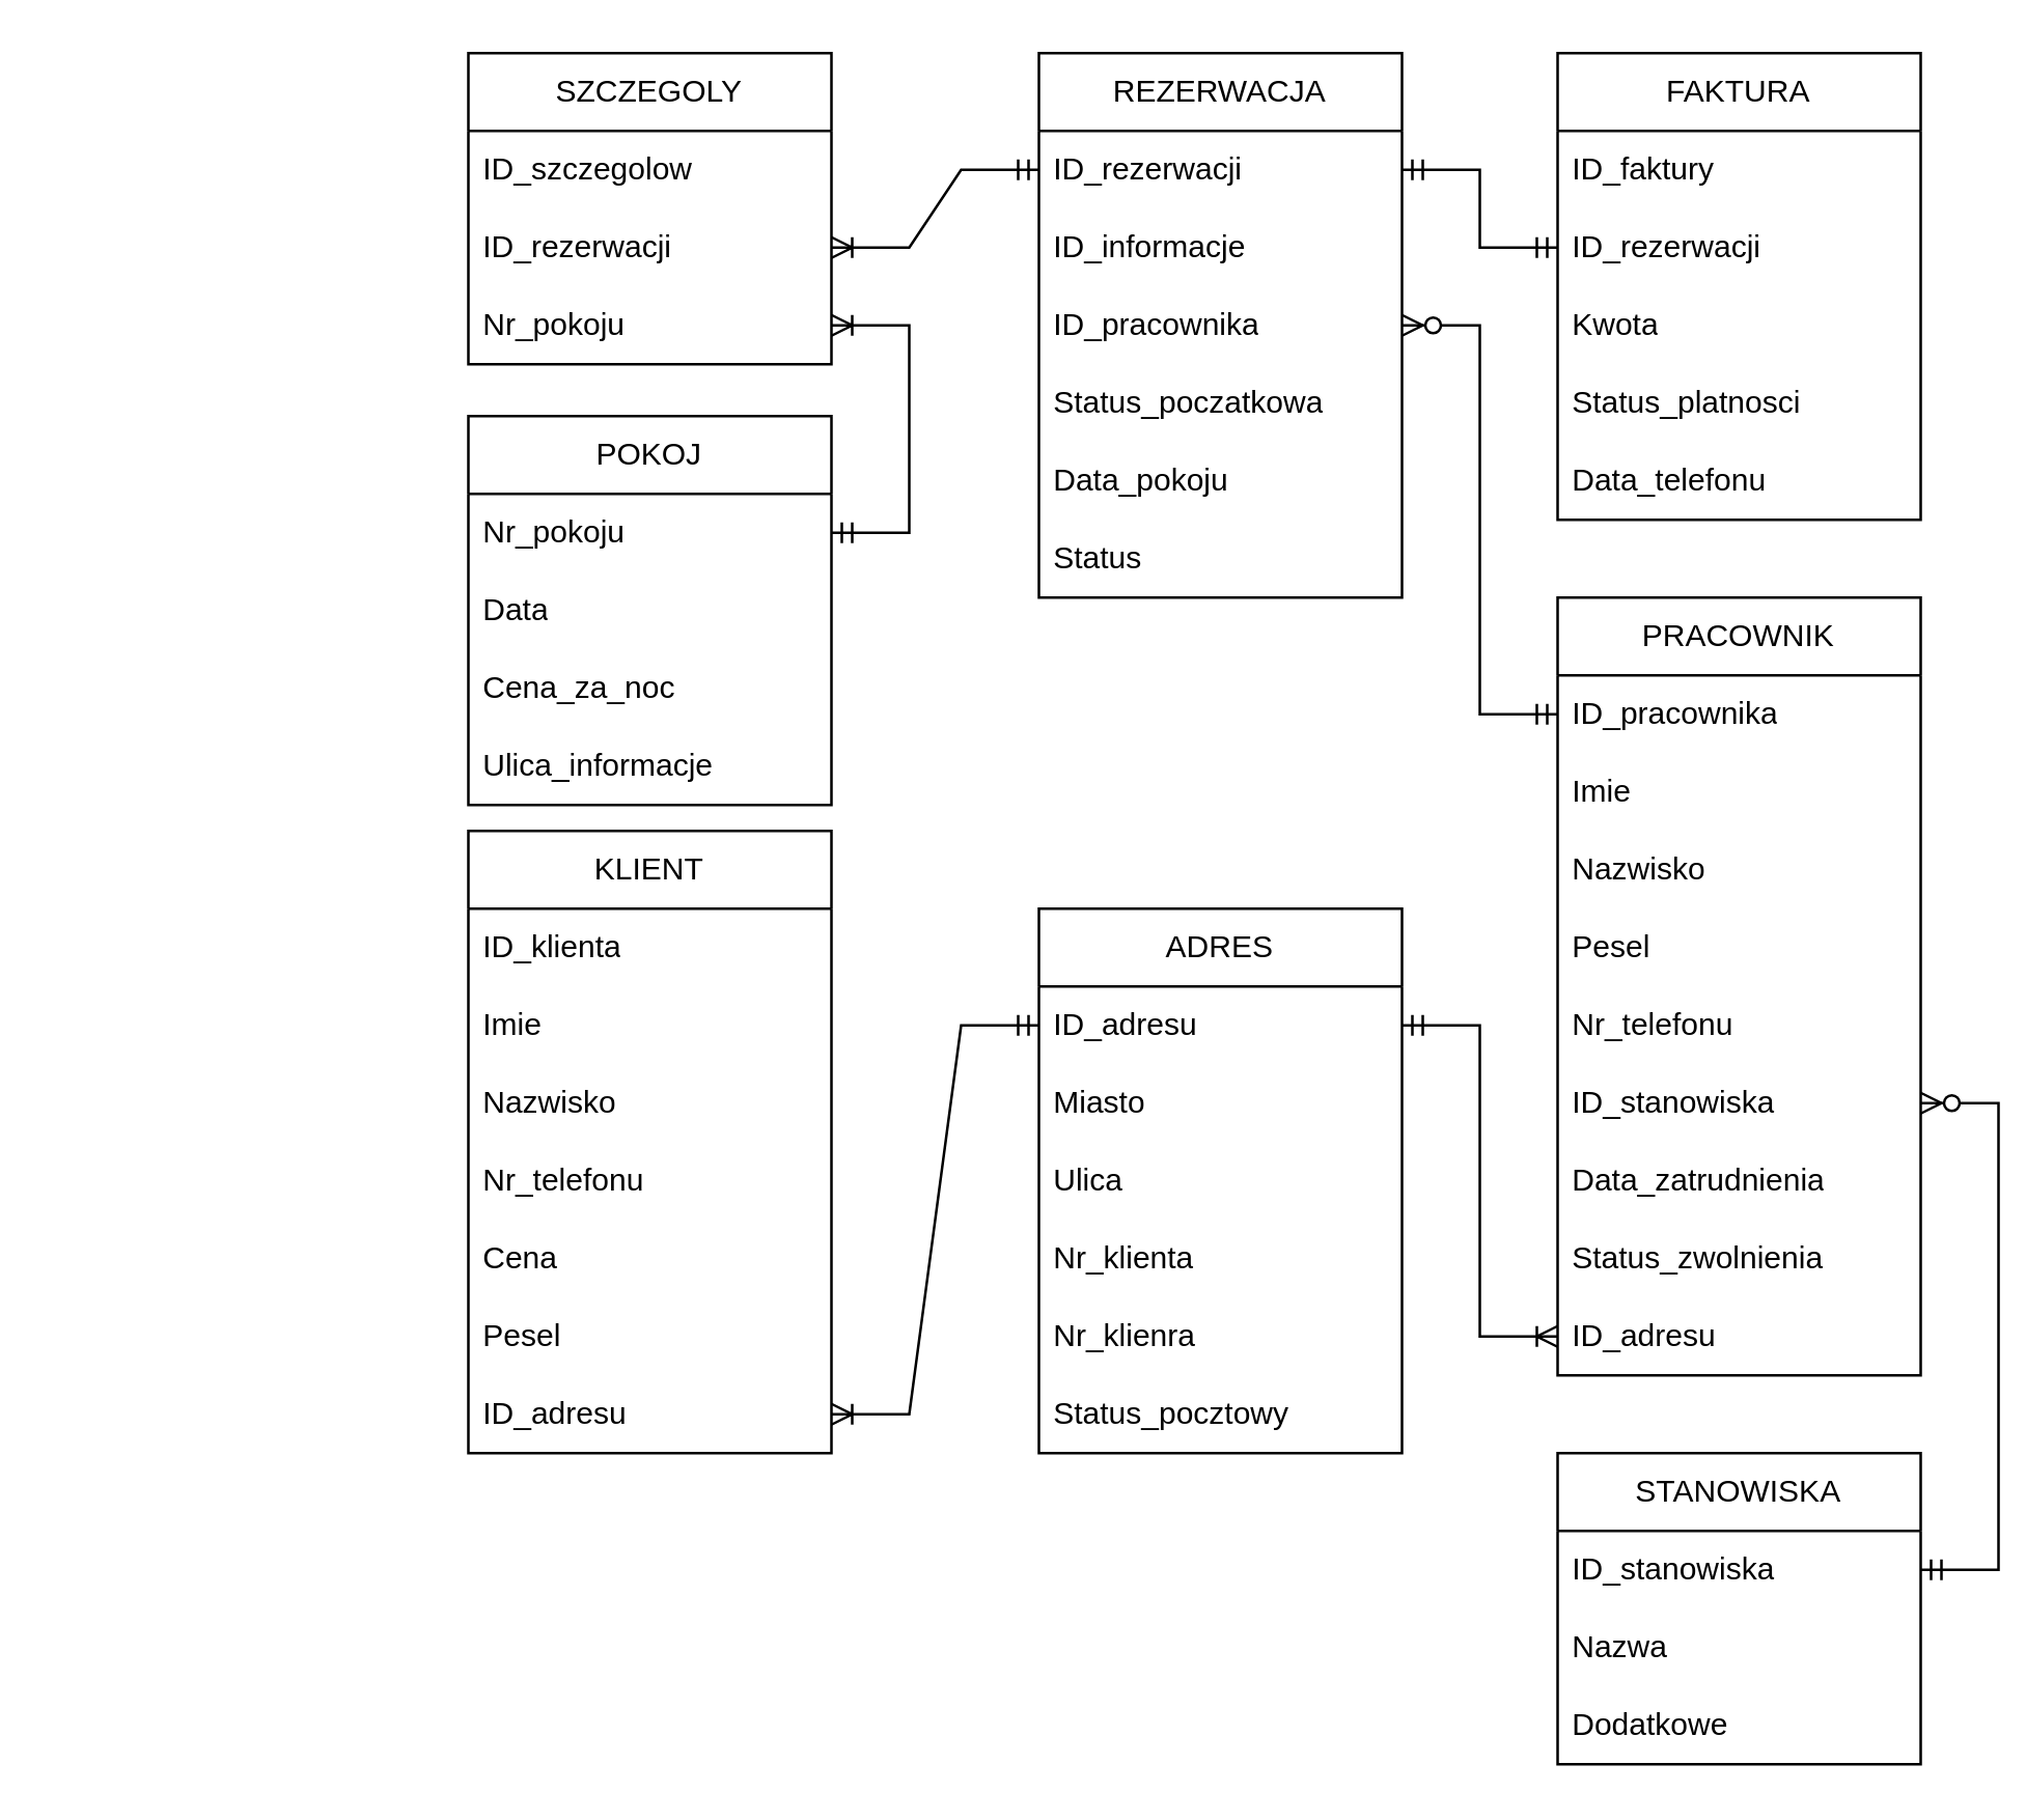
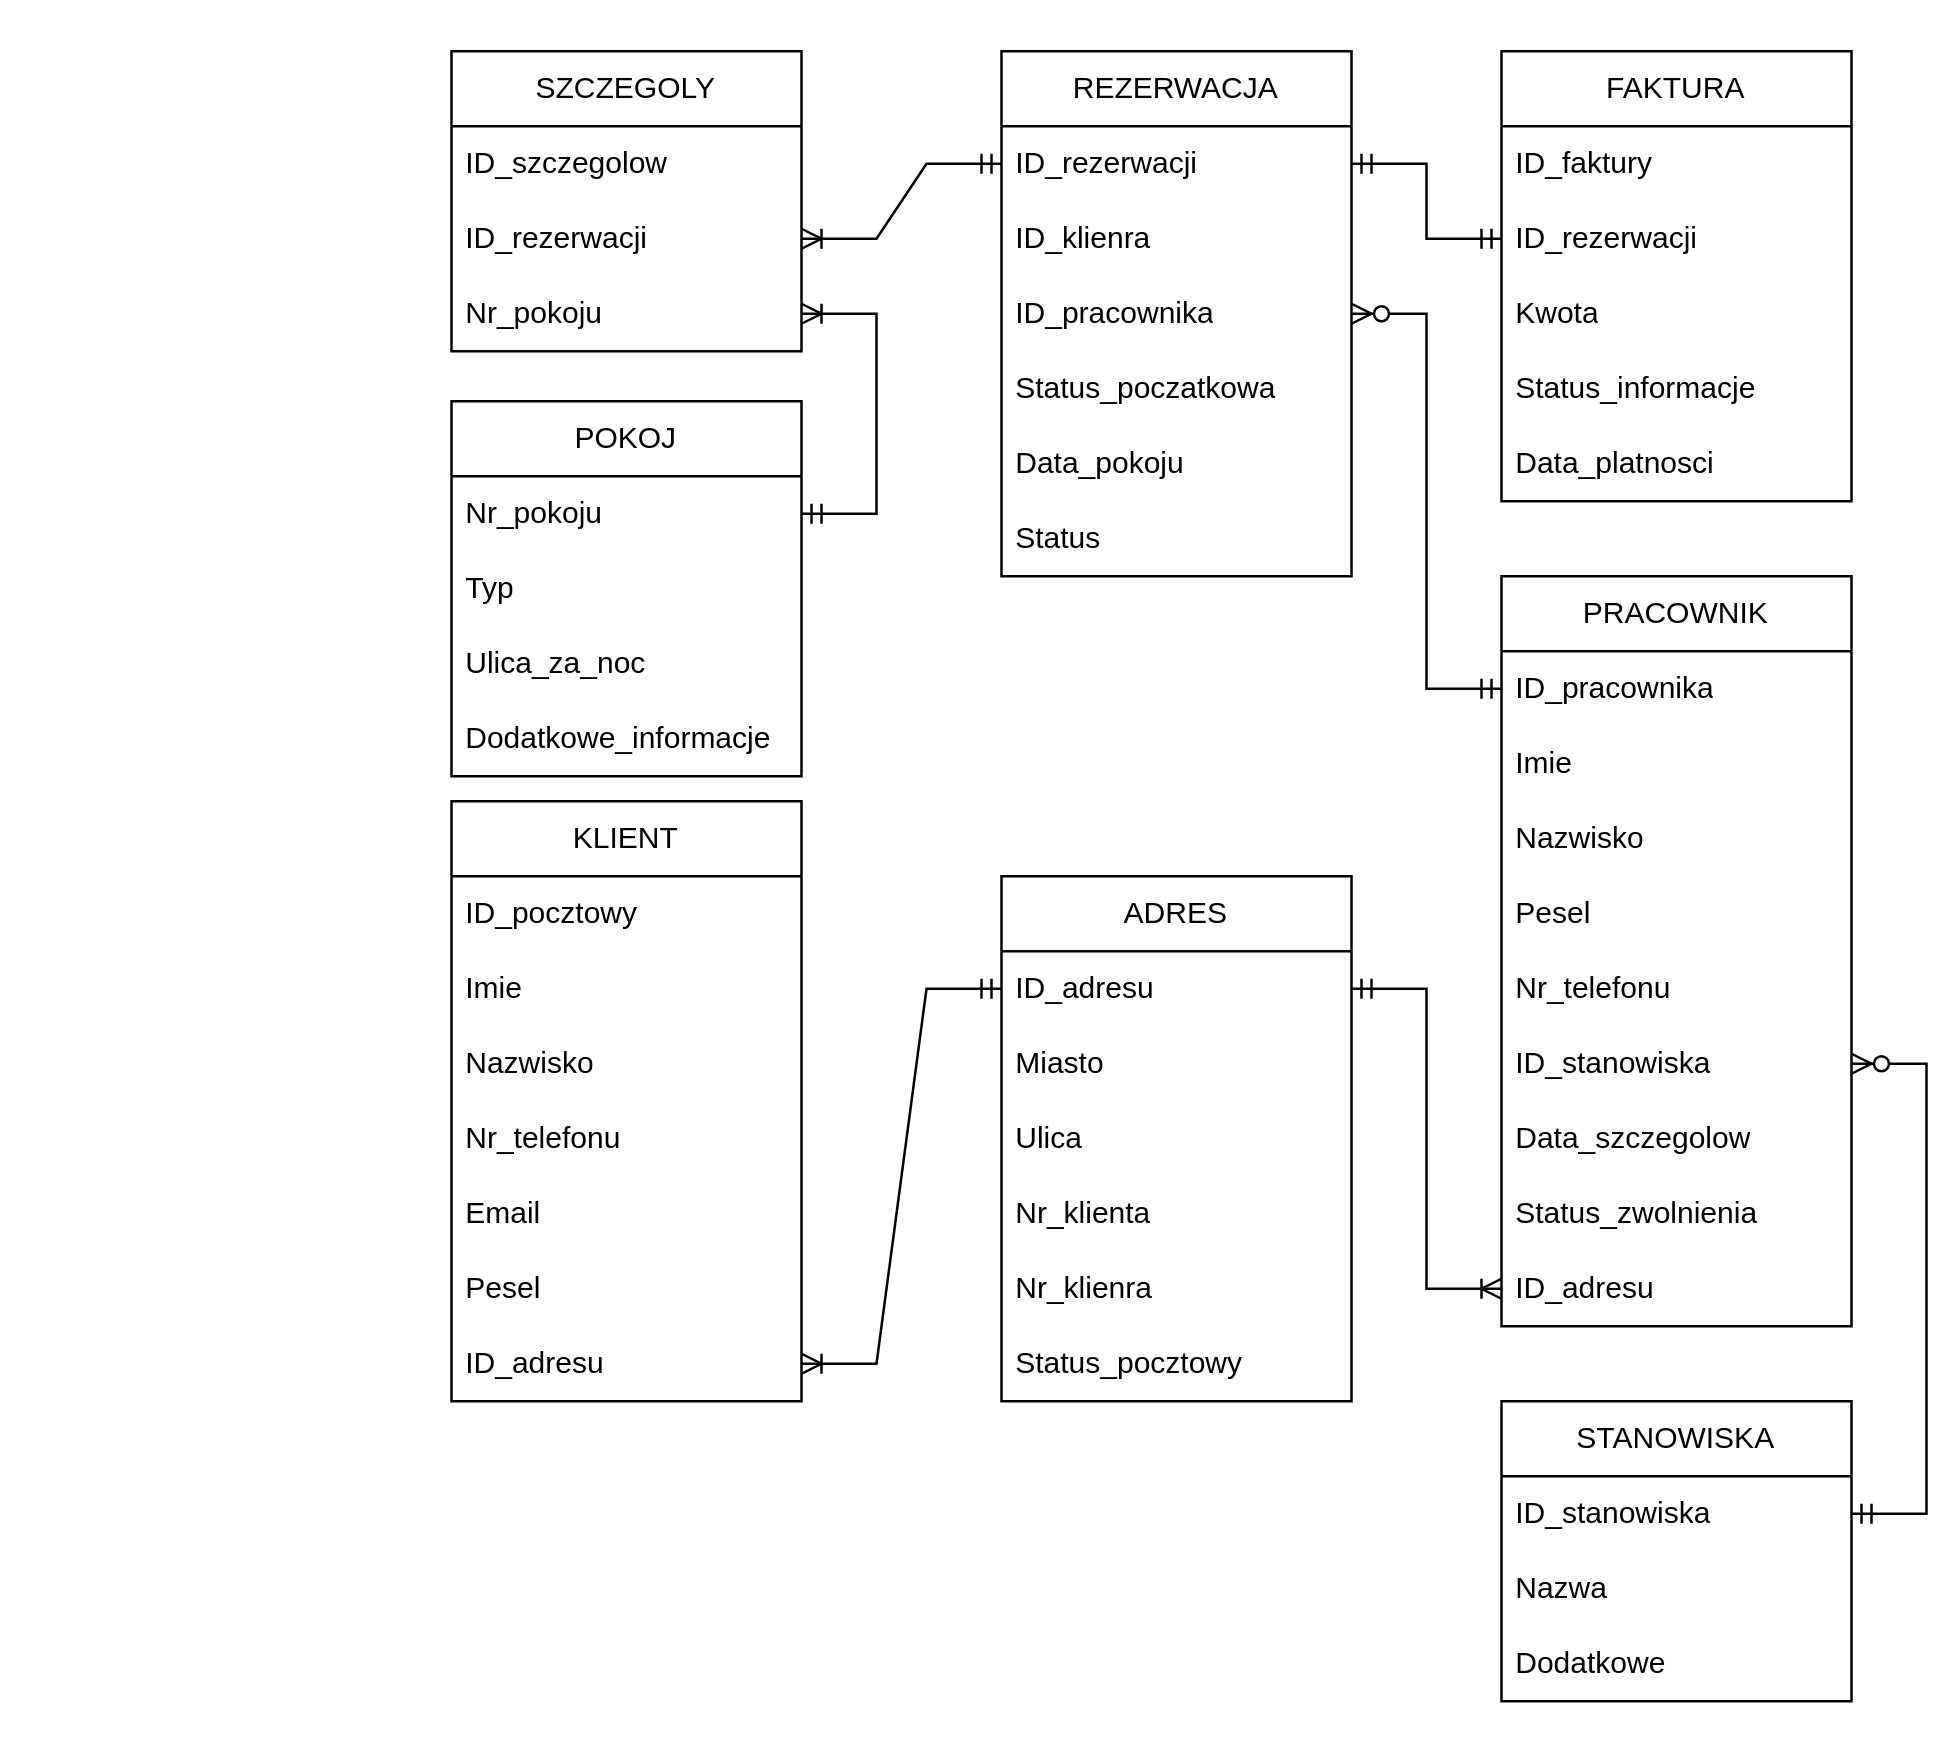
- <mxCell id="12" value="ID_informacje" style="text;strokeColor=none;fillColor=none;align=left;verticalAlign=middle;spacingLeft=4;spacingRight=4;overflow=hidden;points=[[0,0.5],[1,0.5]];portConstraint=eastwest;rotatable=0;whiteSpace=wrap;html=1;" vertex="1" parent="10"><mxGeometry y="60" width="140" height="30" as="geometry" /></mxCell>
+ <mxCell id="12" value="ID_klienra" style="text;strokeColor=none;fillColor=none;align=left;verticalAlign=middle;spacingLeft=4;spacingRight=4;overflow=hidden;points=[[0,0.5],[1,0.5]];portConstraint=eastwest;rotatable=0;whiteSpace=wrap;html=1;" vertex="1" parent="10"><mxGeometry y="60" width="140" height="30" as="geometry" /></mxCell>
- <mxCell id="36" value="Status_platnosci" style="text;strokeColor=none;fillColor=none;align=left;verticalAlign=middle;spacingLeft=4;spacingRight=4;overflow=hidden;points=[[0,0.5],[1,0.5]];portConstraint=eastwest;rotatable=0;whiteSpace=wrap;html=1;" vertex="1" parent="32"><mxGeometry y="120" width="140" height="30" as="geometry" /></mxCell>
+ <mxCell id="36" value="Status_informacje" style="text;strokeColor=none;fillColor=none;align=left;verticalAlign=middle;spacingLeft=4;spacingRight=4;overflow=hidden;points=[[0,0.5],[1,0.5]];portConstraint=eastwest;rotatable=0;whiteSpace=wrap;html=1;" vertex="1" parent="32"><mxGeometry y="120" width="140" height="30" as="geometry" /></mxCell>
- <mxCell id="37" value="Data_telefonu" style="text;strokeColor=none;fillColor=none;align=left;verticalAlign=middle;spacingLeft=4;spacingRight=4;overflow=hidden;points=[[0,0.5],[1,0.5]];portConstraint=eastwest;rotatable=0;whiteSpace=wrap;html=1;" vertex="1" parent="32"><mxGeometry y="150" width="140" height="30" as="geometry" /></mxCell>
+ <mxCell id="37" value="Data_platnosci" style="text;strokeColor=none;fillColor=none;align=left;verticalAlign=middle;spacingLeft=4;spacingRight=4;overflow=hidden;points=[[0,0.5],[1,0.5]];portConstraint=eastwest;rotatable=0;whiteSpace=wrap;html=1;" vertex="1" parent="32"><mxGeometry y="150" width="140" height="30" as="geometry" /></mxCell>
- <mxCell id="19" value="Data" style="text;strokeColor=none;fillColor=none;align=left;verticalAlign=middle;spacingLeft=4;spacingRight=4;overflow=hidden;points=[[0,0.5],[1,0.5]];portConstraint=eastwest;rotatable=0;whiteSpace=wrap;html=1;" vertex="1" parent="17"><mxGeometry y="60" width="140" height="30" as="geometry" /></mxCell>
+ <mxCell id="19" value="Typ" style="text;strokeColor=none;fillColor=none;align=left;verticalAlign=middle;spacingLeft=4;spacingRight=4;overflow=hidden;points=[[0,0.5],[1,0.5]];portConstraint=eastwest;rotatable=0;whiteSpace=wrap;html=1;" vertex="1" parent="17"><mxGeometry y="60" width="140" height="30" as="geometry" /></mxCell>
- <mxCell id="20" value="Cena_za_noc" style="text;strokeColor=none;fillColor=none;align=left;verticalAlign=middle;spacingLeft=4;spacingRight=4;overflow=hidden;points=[[0,0.5],[1,0.5]];portConstraint=eastwest;rotatable=0;whiteSpace=wrap;html=1;" vertex="1" parent="17"><mxGeometry y="90" width="140" height="30" as="geometry" /></mxCell>
+ <mxCell id="20" value="Ulica_za_noc" style="text;strokeColor=none;fillColor=none;align=left;verticalAlign=middle;spacingLeft=4;spacingRight=4;overflow=hidden;points=[[0,0.5],[1,0.5]];portConstraint=eastwest;rotatable=0;whiteSpace=wrap;html=1;" vertex="1" parent="17"><mxGeometry y="90" width="140" height="30" as="geometry" /></mxCell>
- <mxCell id="21" value="Ulica_informacje" style="text;strokeColor=none;fillColor=none;align=left;verticalAlign=middle;spacingLeft=4;spacingRight=4;overflow=hidden;points=[[0,0.5],[1,0.5]];portConstraint=eastwest;rotatable=0;whiteSpace=wrap;html=1;" vertex="1" parent="17"><mxGeometry y="120" width="140" height="30" as="geometry" /></mxCell>
+ <mxCell id="21" value="Dodatkowe_informacje" style="text;strokeColor=none;fillColor=none;align=left;verticalAlign=middle;spacingLeft=4;spacingRight=4;overflow=hidden;points=[[0,0.5],[1,0.5]];portConstraint=eastwest;rotatable=0;whiteSpace=wrap;html=1;" vertex="1" parent="17"><mxGeometry y="120" width="140" height="30" as="geometry" /></mxCell>
- <mxCell id="3" value="ID_klienta" style="text;strokeColor=none;fillColor=none;align=left;verticalAlign=middle;spacingLeft=4;spacingRight=4;overflow=hidden;points=[[0,0.5],[1,0.5]];portConstraint=eastwest;rotatable=0;whiteSpace=wrap;html=1;" vertex="1" parent="2"><mxGeometry y="30" width="140" height="30" as="geometry" /></mxCell>
+ <mxCell id="3" value="ID_pocztowy" style="text;strokeColor=none;fillColor=none;align=left;verticalAlign=middle;spacingLeft=4;spacingRight=4;overflow=hidden;points=[[0,0.5],[1,0.5]];portConstraint=eastwest;rotatable=0;whiteSpace=wrap;html=1;" vertex="1" parent="2"><mxGeometry y="30" width="140" height="30" as="geometry" /></mxCell>
- <mxCell id="29" value="Data_zatrudnienia" style="text;strokeColor=none;fillColor=none;align=left;verticalAlign=middle;spacingLeft=4;spacingRight=4;overflow=hidden;points=[[0,0.5],[1,0.5]];portConstraint=eastwest;rotatable=0;whiteSpace=wrap;html=1;" vertex="1" parent="22"><mxGeometry y="210" width="140" height="30" as="geometry" /></mxCell>
+ <mxCell id="29" value="Data_szczegolow" style="text;strokeColor=none;fillColor=none;align=left;verticalAlign=middle;spacingLeft=4;spacingRight=4;overflow=hidden;points=[[0,0.5],[1,0.5]];portConstraint=eastwest;rotatable=0;whiteSpace=wrap;html=1;" vertex="1" parent="22"><mxGeometry y="210" width="140" height="30" as="geometry" /></mxCell>
- <mxCell id="7" value="Cena" style="text;strokeColor=none;fillColor=none;align=left;verticalAlign=middle;spacingLeft=4;spacingRight=4;overflow=hidden;points=[[0,0.5],[1,0.5]];portConstraint=eastwest;rotatable=0;whiteSpace=wrap;html=1;" vertex="1" parent="2"><mxGeometry y="150" width="140" height="30" as="geometry" /></mxCell>
+ <mxCell id="7" value="Email" style="text;strokeColor=none;fillColor=none;align=left;verticalAlign=middle;spacingLeft=4;spacingRight=4;overflow=hidden;points=[[0,0.5],[1,0.5]];portConstraint=eastwest;rotatable=0;whiteSpace=wrap;html=1;" vertex="1" parent="2"><mxGeometry y="150" width="140" height="30" as="geometry" /></mxCell>
